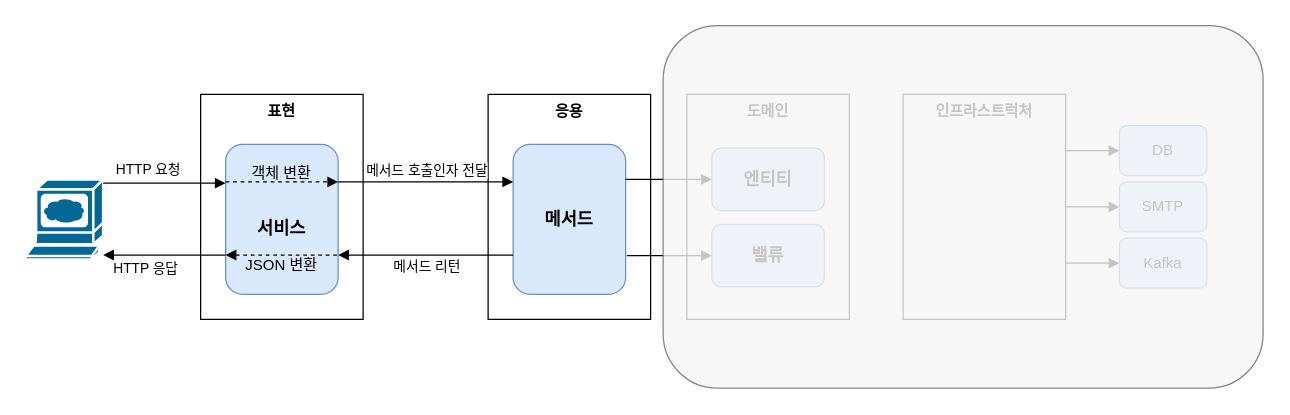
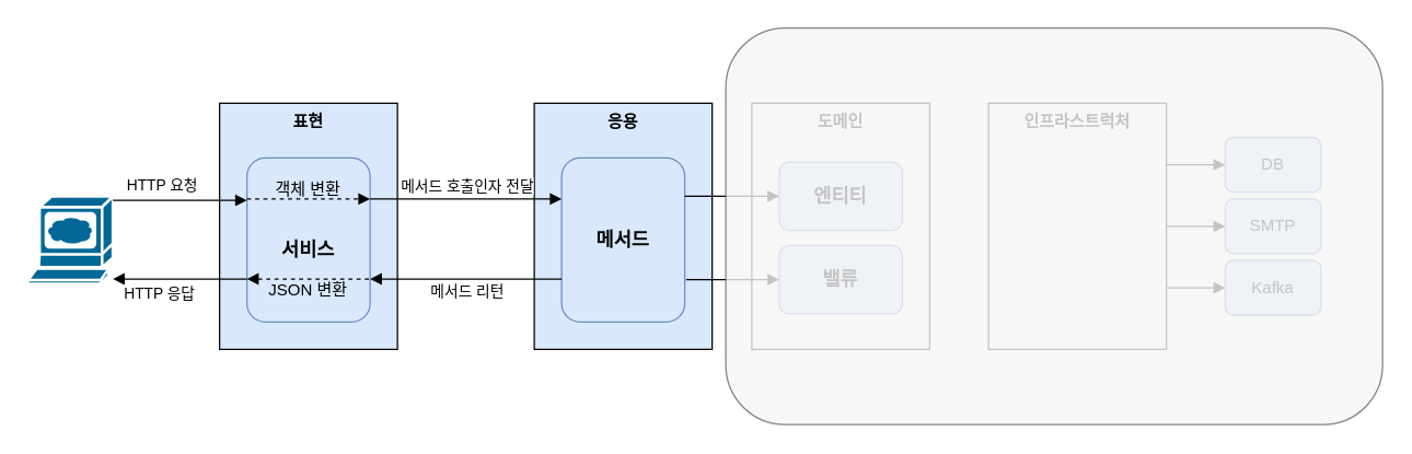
- <mxCell id="3" value="표현" style="rounded=0;whiteSpace=wrap;html=1;verticalAlign=top;fontStyle=1" vertex="1" parent="1"><mxGeometry x="160" y="75" width="130" height="180" as="geometry" /></mxCell>
+ <mxCell id="3" value="표현" style="rounded=0;whiteSpace=wrap;html=1;verticalAlign=top;fontStyle=1;fillColor=#dae8fc;" vertex="1" parent="1"><mxGeometry x="160" y="75" width="130" height="180" as="geometry" /></mxCell>
- <mxCell id="5" value="응용" style="rounded=0;whiteSpace=wrap;html=1;verticalAlign=top;fontStyle=1" vertex="1" parent="1"><mxGeometry x="390" y="75" width="130" height="180" as="geometry" /></mxCell>
+ <mxCell id="5" value="응용" style="rounded=0;whiteSpace=wrap;html=1;verticalAlign=top;fontStyle=1;fillColor=#dae8fc;" vertex="1" parent="1"><mxGeometry x="390" y="75" width="130" height="180" as="geometry" /></mxCell>
